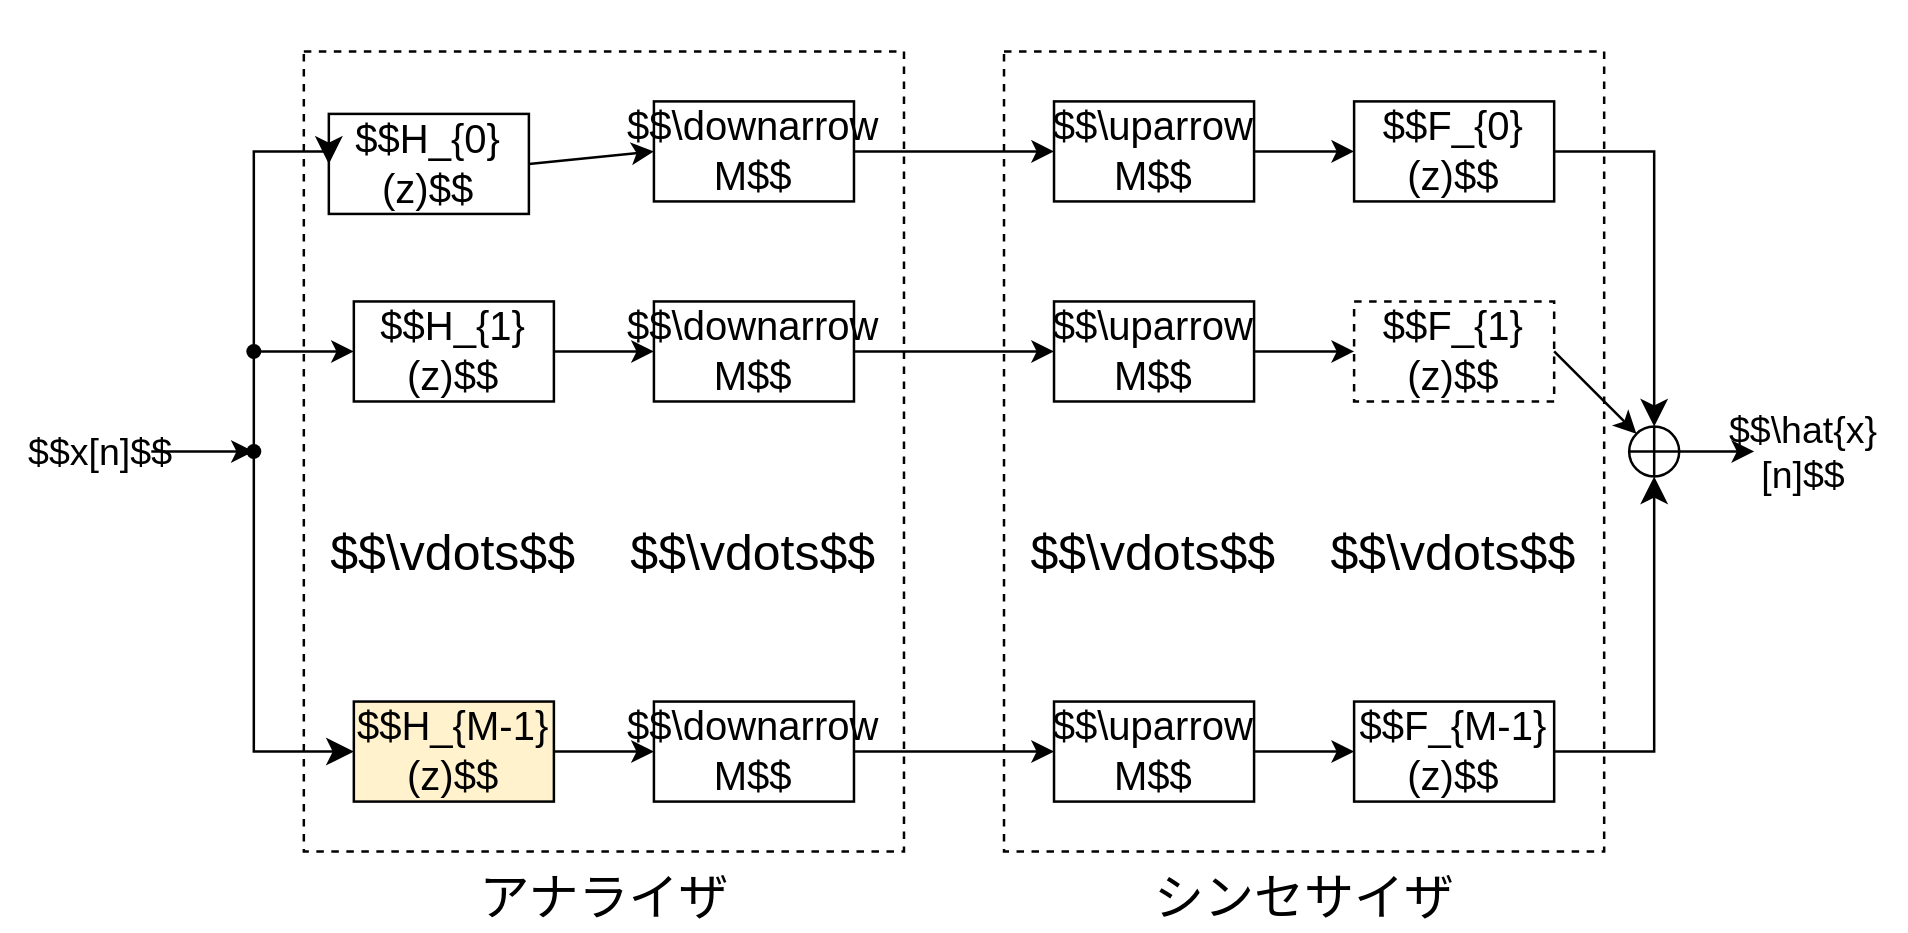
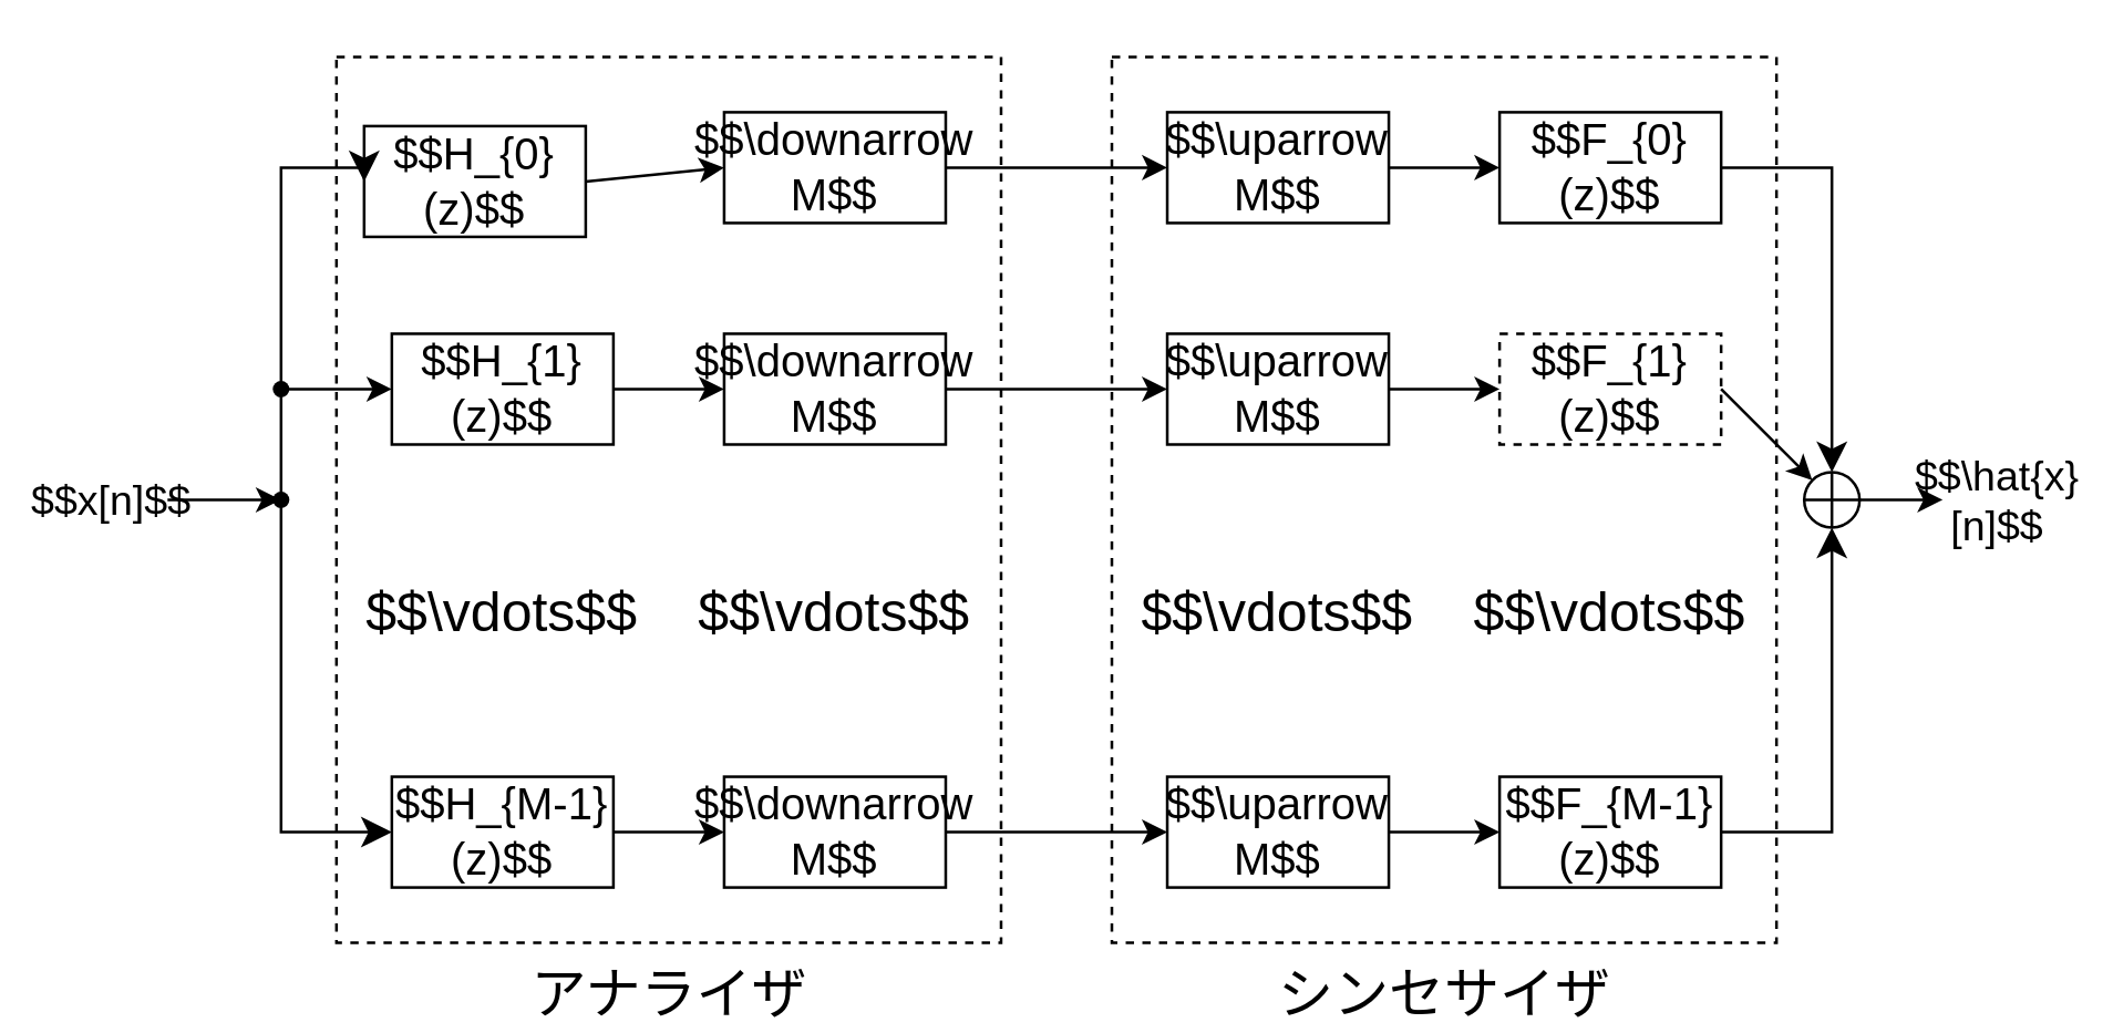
- <mxCell id="9" value="&lt;font style=&quot;font-size: 16px;&quot;&gt;$$H_{M-1}(z)$$&lt;/font&gt;" style="rounded=0;whiteSpace=wrap;html=1;fillColor=#fff2cc;" vertex="1" parent="1"><mxGeometry x="141" y="280" width="80" height="40" as="geometry" /></mxCell>
+ <mxCell id="9" value="&lt;font style=&quot;font-size: 16px;&quot;&gt;$$H_{M-1}(z)$$&lt;/font&gt;" style="rounded=0;whiteSpace=wrap;html=1;" vertex="1" parent="1"><mxGeometry x="141" y="280" width="80" height="40" as="geometry" /></mxCell>
